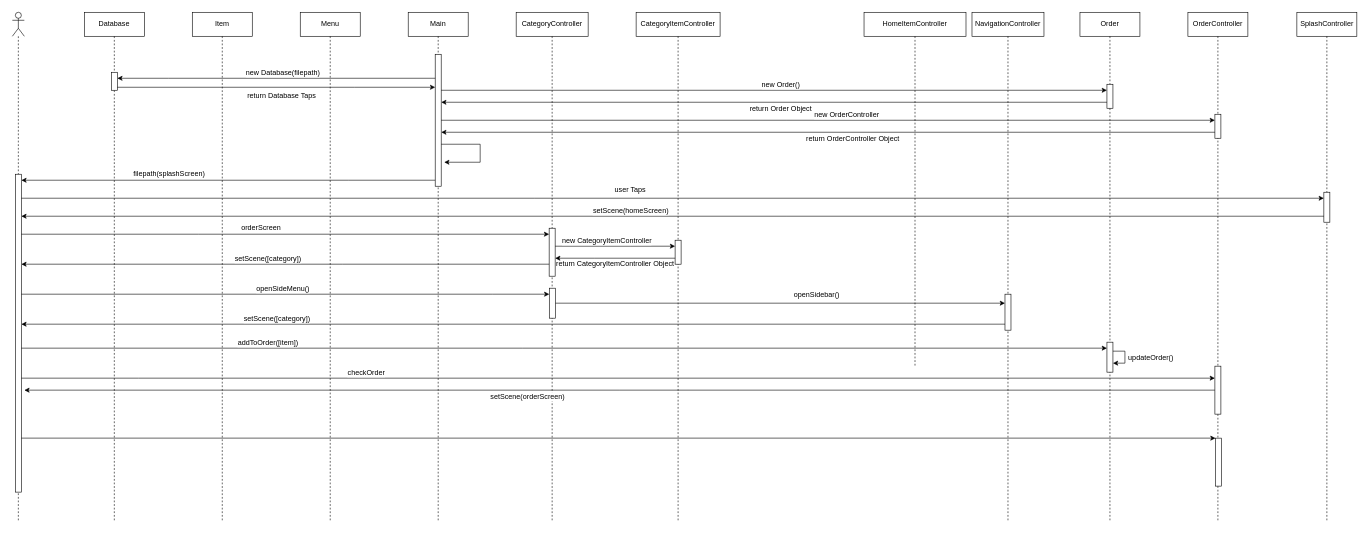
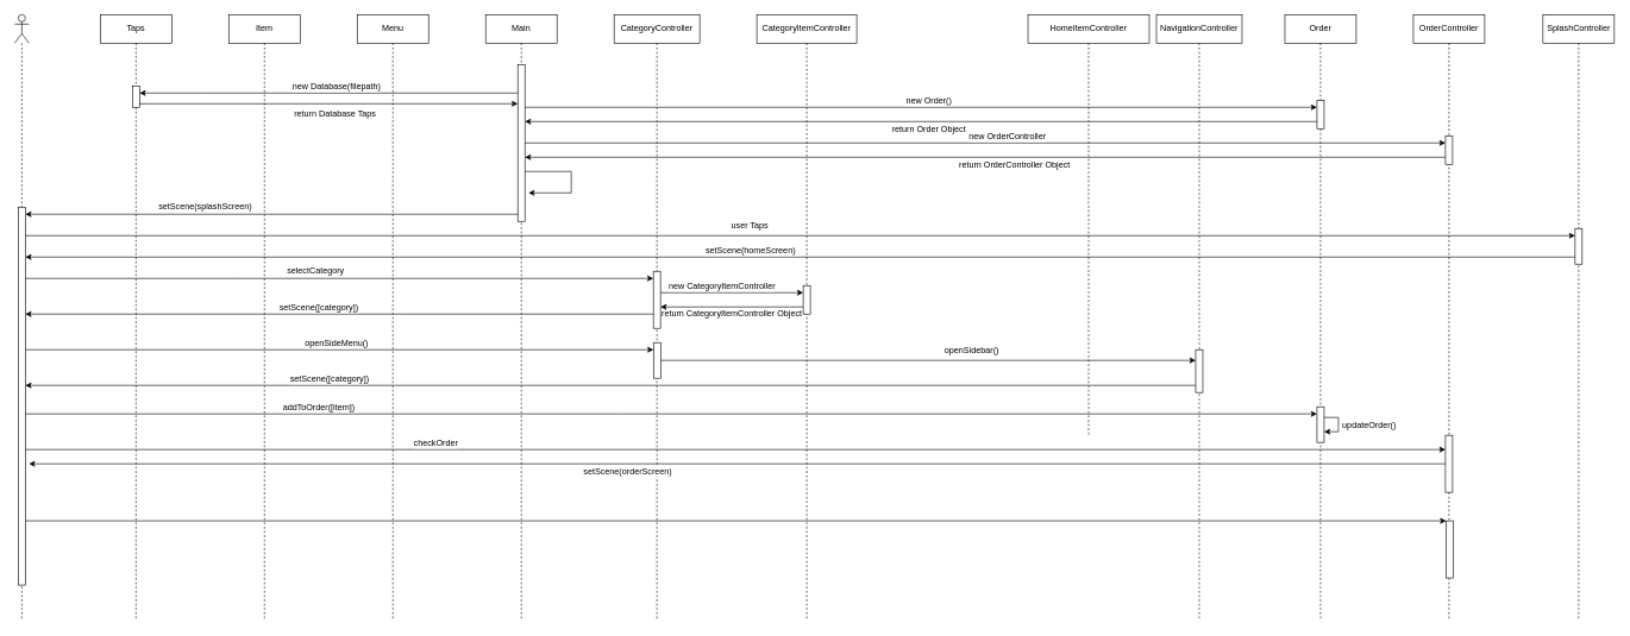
- <mxCell id="4" value="Database" style="shape=umlLifeline;perimeter=lifelinePerimeter;whiteSpace=wrap;html=1;container=1;collapsible=0;recursiveResize=0;outlineConnect=0;" vertex="1" parent="1"><mxGeometry x="140" y="20" width="100" height="850" as="geometry" /></mxCell>
+ <mxCell id="4" value="Taps" style="shape=umlLifeline;perimeter=lifelinePerimeter;whiteSpace=wrap;html=1;container=1;collapsible=0;recursiveResize=0;outlineConnect=0;" vertex="1" parent="1"><mxGeometry x="140" y="20" width="100" height="850" as="geometry" /></mxCell>
- <mxCell id="41" value="filepath(splashScreen)" style="text;html=1;resizable=0;points=[];autosize=1;align=left;verticalAlign=top;spacingTop=-4;" vertex="1" parent="1"><mxGeometry x="220" y="280" width="150" height="20" as="geometry" /></mxCell>
+ <mxCell id="41" value="setScene(splashScreen)" style="text;html=1;resizable=0;points=[];autosize=1;align=left;verticalAlign=top;spacingTop=-4;" vertex="1" parent="1"><mxGeometry x="220" y="280" width="150" height="20" as="geometry" /></mxCell>
- <mxCell id="47" value="orderScreen" style="text;html=1;resizable=0;points=[];autosize=1;align=left;verticalAlign=top;spacingTop=-4;" vertex="1" parent="1"><mxGeometry x="400" y="370" width="90" height="20" as="geometry" /></mxCell>
+ <mxCell id="47" value="selectCategory" style="text;html=1;resizable=0;points=[];autosize=1;align=left;verticalAlign=top;spacingTop=-4;" vertex="1" parent="1"><mxGeometry x="400" y="370" width="90" height="20" as="geometry" /></mxCell>
